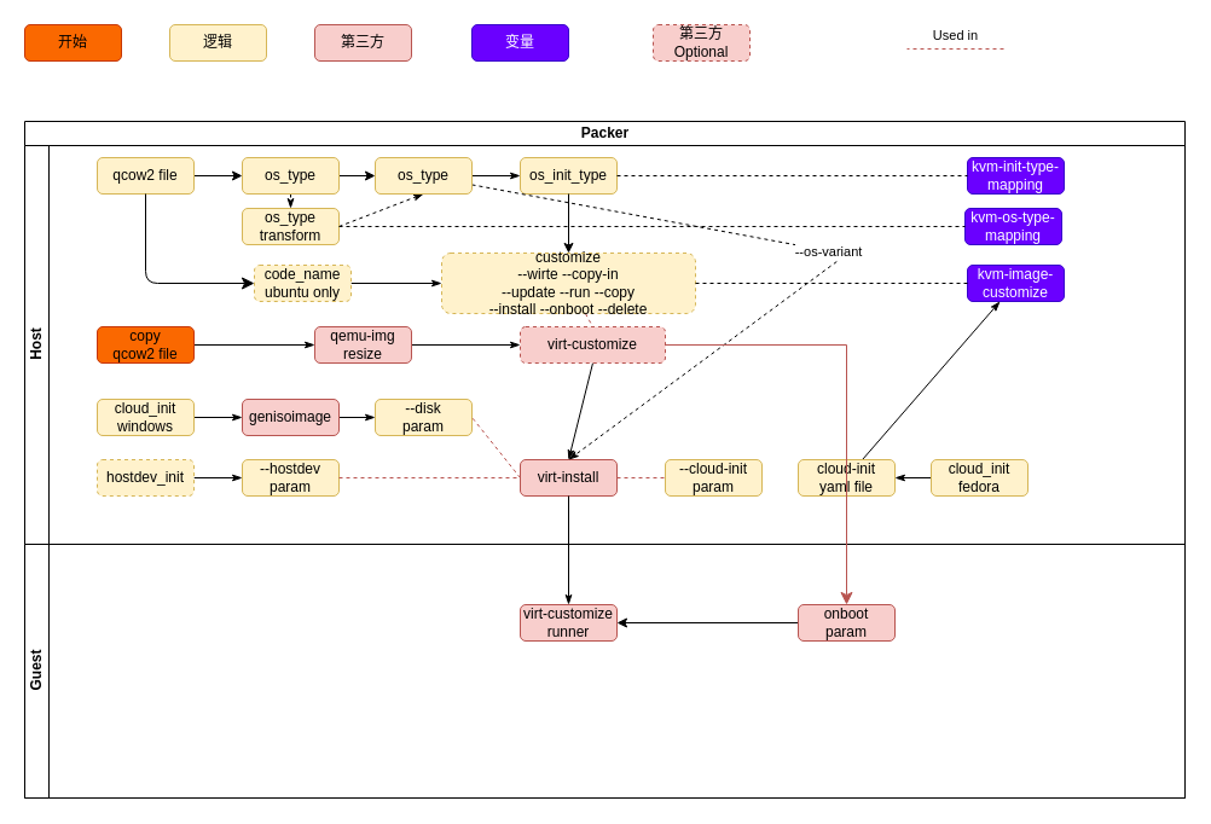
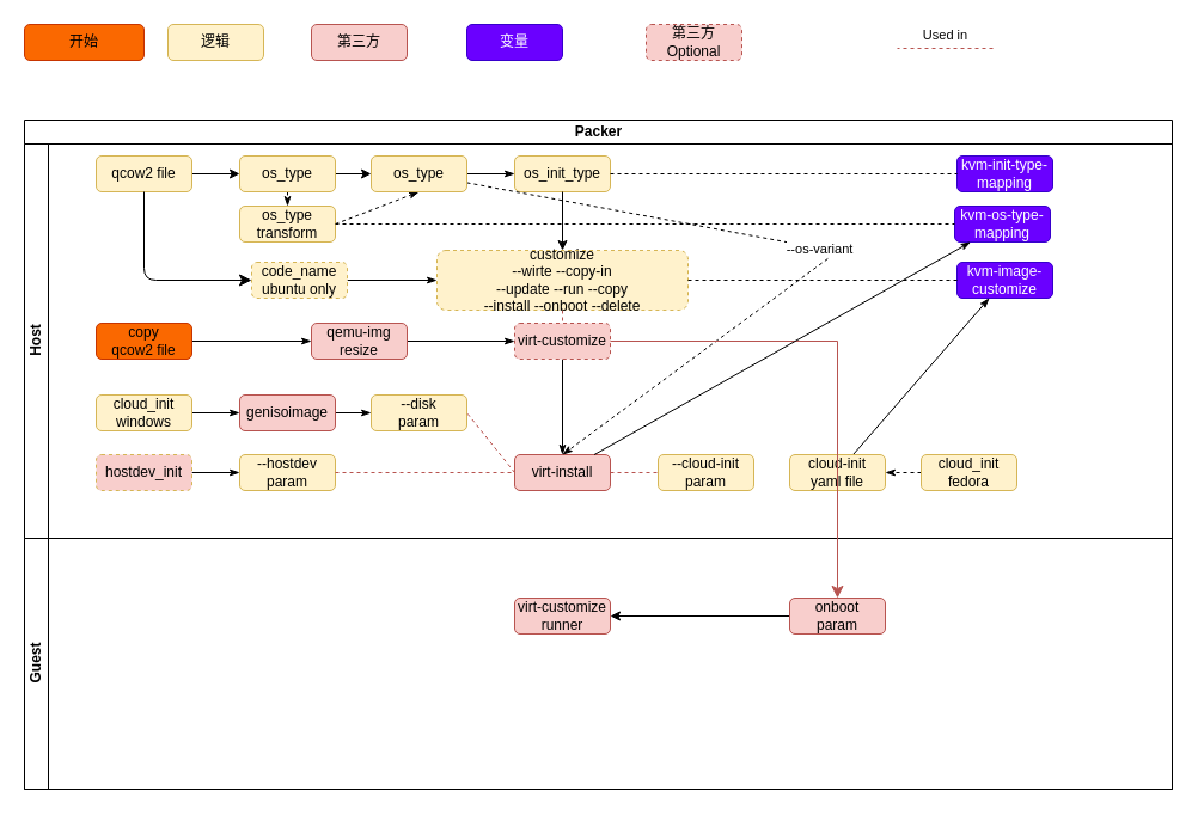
- <mxCell id="62" value="开始" style="rounded=1;whiteSpace=wrap;html=1;fillColor=#fa6800;strokeColor=#C73500;fontColor=#000000;" vertex="1" parent="1"><mxGeometry x="20" y="20" width="80" height="30" as="geometry" /></mxCell>
+ <mxCell id="62" value="开始" style="rounded=1;whiteSpace=wrap;html=1;fillColor=#fa6800;strokeColor=#C73500;fontColor=#000000;" vertex="1" parent="1"><mxGeometry x="20" y="20" width="100" height="30" as="geometry" /></mxCell>
- <mxCell id="22" value="virt-customize" style="rounded=1;whiteSpace=wrap;html=1;fillColor=#f8cecc;strokeColor=#b85450;dashed=1;" vertex="1" parent="6"><mxGeometry x="410" y="150" width="120" height="30" as="geometry" /></mxCell>
+ <mxCell id="22" value="virt-customize" style="rounded=1;whiteSpace=wrap;html=1;fillColor=#f8cecc;strokeColor=#b85450;dashed=1;" vertex="1" parent="6"><mxGeometry x="410" y="150" width="80" height="30" as="geometry" /></mxCell>
- <mxCell id="37" value="hostdev_init" style="rounded=1;whiteSpace=wrap;html=1;fillColor=#fff2cc;strokeColor=#d6b656;dashed=1;" vertex="1" parent="6"><mxGeometry x="60" y="260" width="80" height="30" as="geometry" /></mxCell>
+ <mxCell id="37" value="hostdev_init" style="rounded=1;whiteSpace=wrap;html=1;fillColor=#f8cecc;strokeColor=#d6b656;dashed=1;" vertex="1" parent="6"><mxGeometry x="60" y="260" width="80" height="30" as="geometry" /></mxCell>
- <mxCell id="30" style="edgeStyle=none;html=1;endArrow=classicThin;endFill=1;" edge="1" parent="6" source="31" target="35"><mxGeometry relative="1" as="geometry" /></mxCell>
+ <mxCell id="30" style="edgeStyle=none;html=1;endArrow=classicThin;endFill=1;dashed=1;" edge="1" parent="6" source="31" target="35"><mxGeometry relative="1" as="geometry" /></mxCell>
- <mxCell id="59" style="edgeStyle=none;html=1;entryX=0.5;entryY=0;entryDx=0;entryDy=0;endArrow=classicThin;endFill=1;" edge="1" parent="5" source="33" target="57"><mxGeometry relative="1" as="geometry" /></mxCell>
+ <mxCell id="59" style="edgeStyle=none;html=1;endArrow=classicThin;endFill=1;" edge="1" parent="5" source="33" target="48"><mxGeometry relative="1" as="geometry" /></mxCell>
